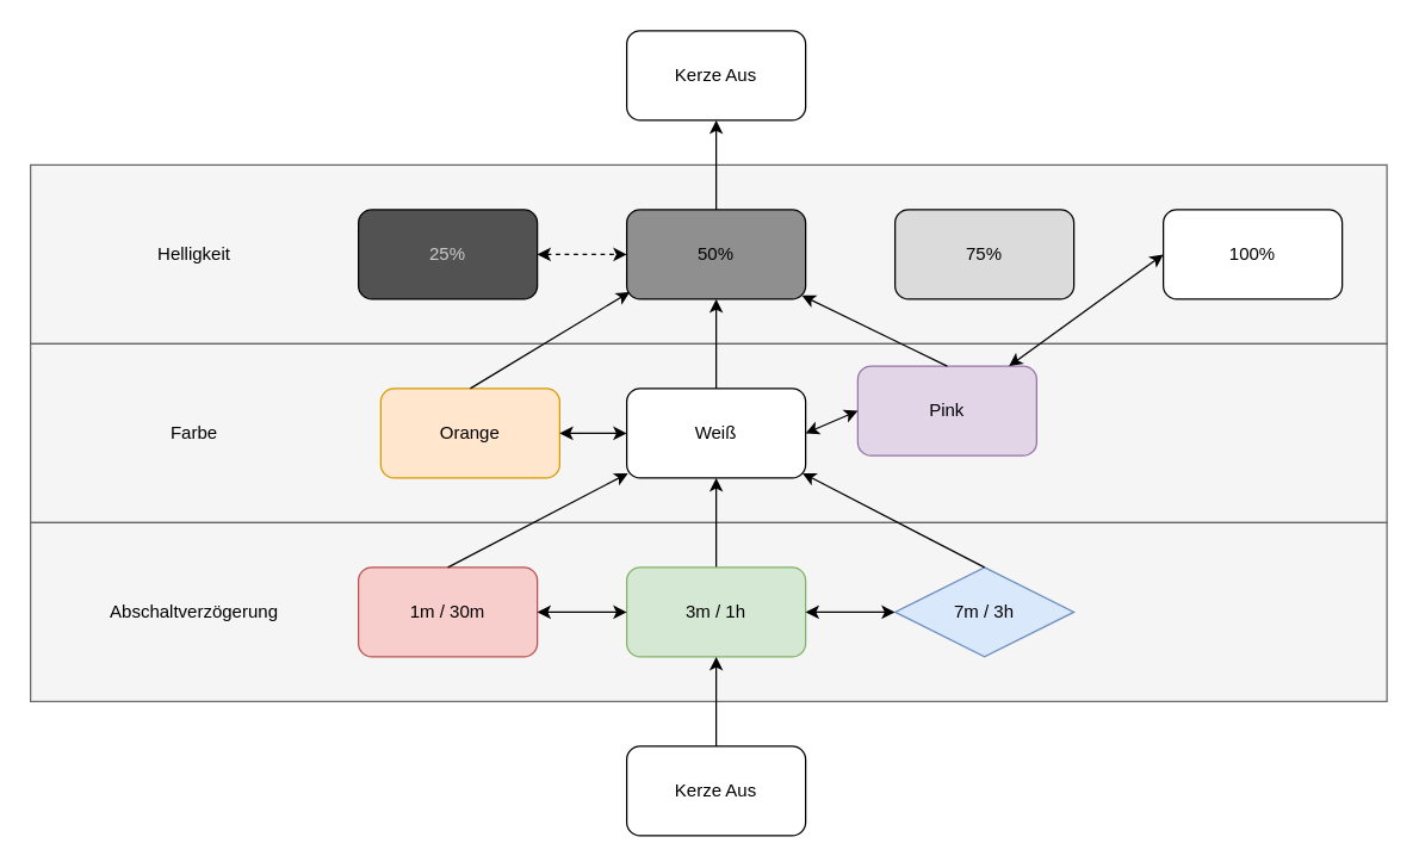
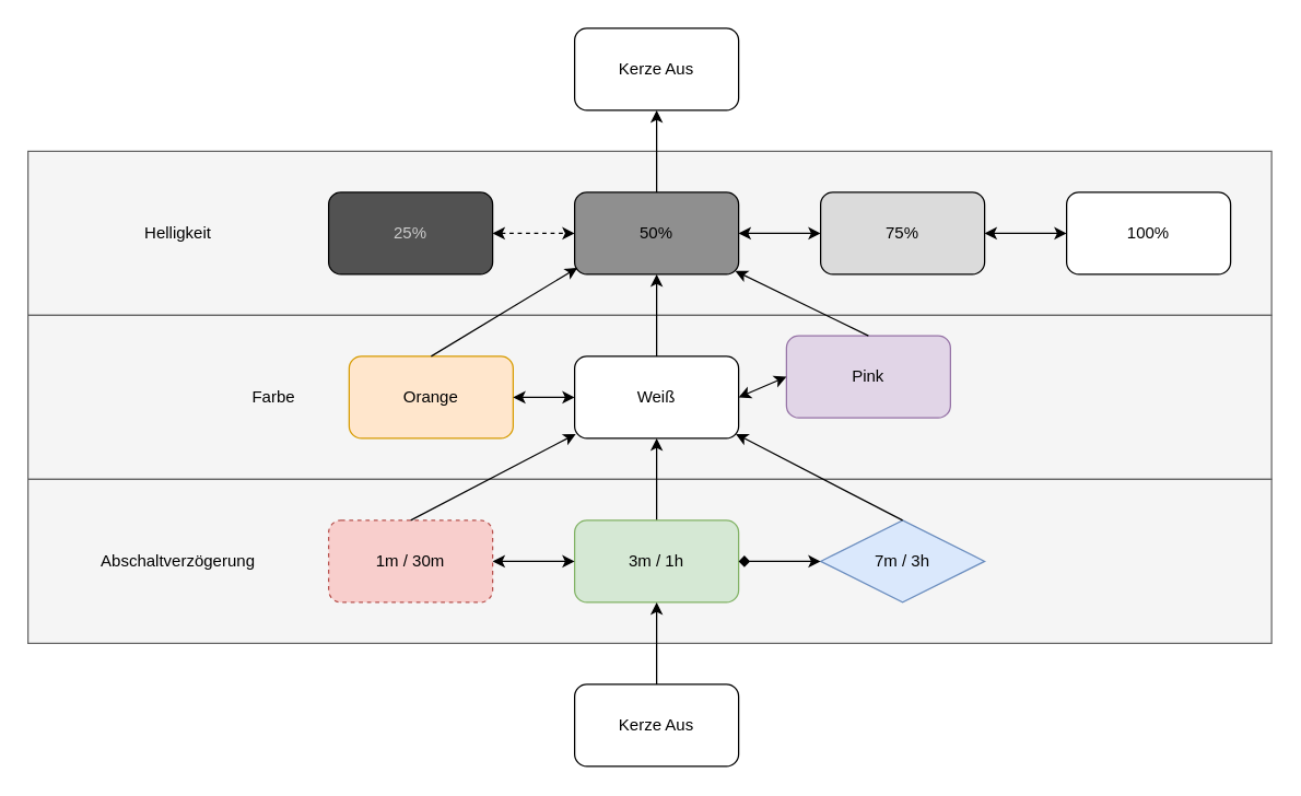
+ <mxCell id="30" value="" style="endArrow=classic;startArrow=classic;html=1;exitX=1;exitY=0.5;exitDx=0;exitDy=0;entryX=0;entryY=0.5;entryDx=0;entryDy=0;" edge="1" parent="1" source="10" target="13"><mxGeometry width="50" height="50" relative="1" as="geometry"><mxPoint x="510" y="390" as="sourcePoint" /><mxPoint x="560" y="340" as="targetPoint" /></mxGeometry></mxCell>
- <mxCell id="31" value="" style="endArrow=classic;startArrow=classic;html=1;exitX=0;exitY=0.5;exitDx=0;exitDy=0;" edge="1" parent="1" source="20" target="12"><mxGeometry width="50" height="50" relative="1" as="geometry"><mxPoint x="510" y="390" as="sourcePoint" /><mxPoint x="560" y="340" as="targetPoint" /></mxGeometry></mxCell>
+ <mxCell id="31" value="" style="endArrow=classic;startArrow=classic;html=1;exitX=0;exitY=0.5;exitDx=0;exitDy=0;entryX=1;entryY=0.5;entryDx=0;entryDy=0;" edge="1" parent="1" source="20" target="13"><mxGeometry width="50" height="50" relative="1" as="geometry"><mxPoint x="510" y="390" as="sourcePoint" /><mxPoint x="560" y="340" as="targetPoint" /></mxGeometry></mxCell>
- <mxCell id="33" value="Farbe" style="text;html=1;strokeColor=none;fillColor=none;align=center;verticalAlign=middle;whiteSpace=wrap;rounded=0;" vertex="1" parent="1"><mxGeometry x="110" y="280" width="40" height="20" as="geometry" /></mxCell>
+ <mxCell id="33" value="Farbe" style="text;html=1;strokeColor=none;fillColor=none;align=center;verticalAlign=middle;whiteSpace=wrap;rounded=0;" vertex="1" parent="1"><mxGeometry x="180" y="280" width="40" height="20" as="geometry" /></mxCell>
- <mxCell id="14" value="1m / 30m" style="rounded=1;whiteSpace=wrap;html=1;fillColor=#f8cecc;strokeColor=#b85450;" vertex="1" parent="1"><mxGeometry x="240" y="380" width="120" height="60" as="geometry" /></mxCell>
+ <mxCell id="14" value="1m / 30m" style="rounded=1;whiteSpace=wrap;html=1;fillColor=#f8cecc;strokeColor=#b85450;dashed=1;" vertex="1" parent="1"><mxGeometry x="240" y="380" width="120" height="60" as="geometry" /></mxCell>
- <mxCell id="26" value="" style="endArrow=classic;startArrow=classic;html=1;exitX=0;exitY=0.5;exitDx=0;exitDy=0;entryX=1;entryY=0.5;entryDx=0;entryDy=0;" edge="1" parent="1" source="11" target="6"><mxGeometry width="50" height="50" relative="1" as="geometry"><mxPoint x="510" y="390" as="sourcePoint" /><mxPoint x="560" y="340" as="targetPoint" /></mxGeometry></mxCell>
+ <mxCell id="26" value="" style="endArrow=diamond;startArrow=classic;html=1;exitX=0;exitY=0.5;exitDx=0;exitDy=0;entryX=1;entryY=0.5;entryDx=0;entryDy=0;" edge="1" parent="1" source="11" target="6"><mxGeometry width="50" height="50" relative="1" as="geometry"><mxPoint x="510" y="390" as="sourcePoint" /><mxPoint x="560" y="340" as="targetPoint" /></mxGeometry></mxCell>
